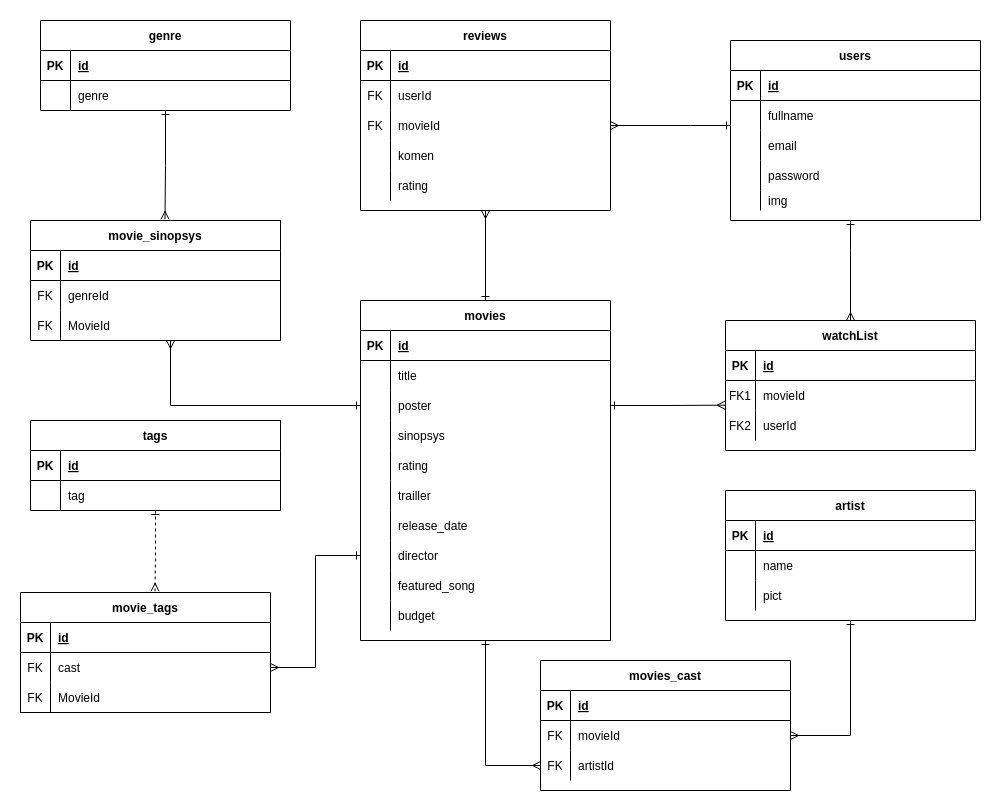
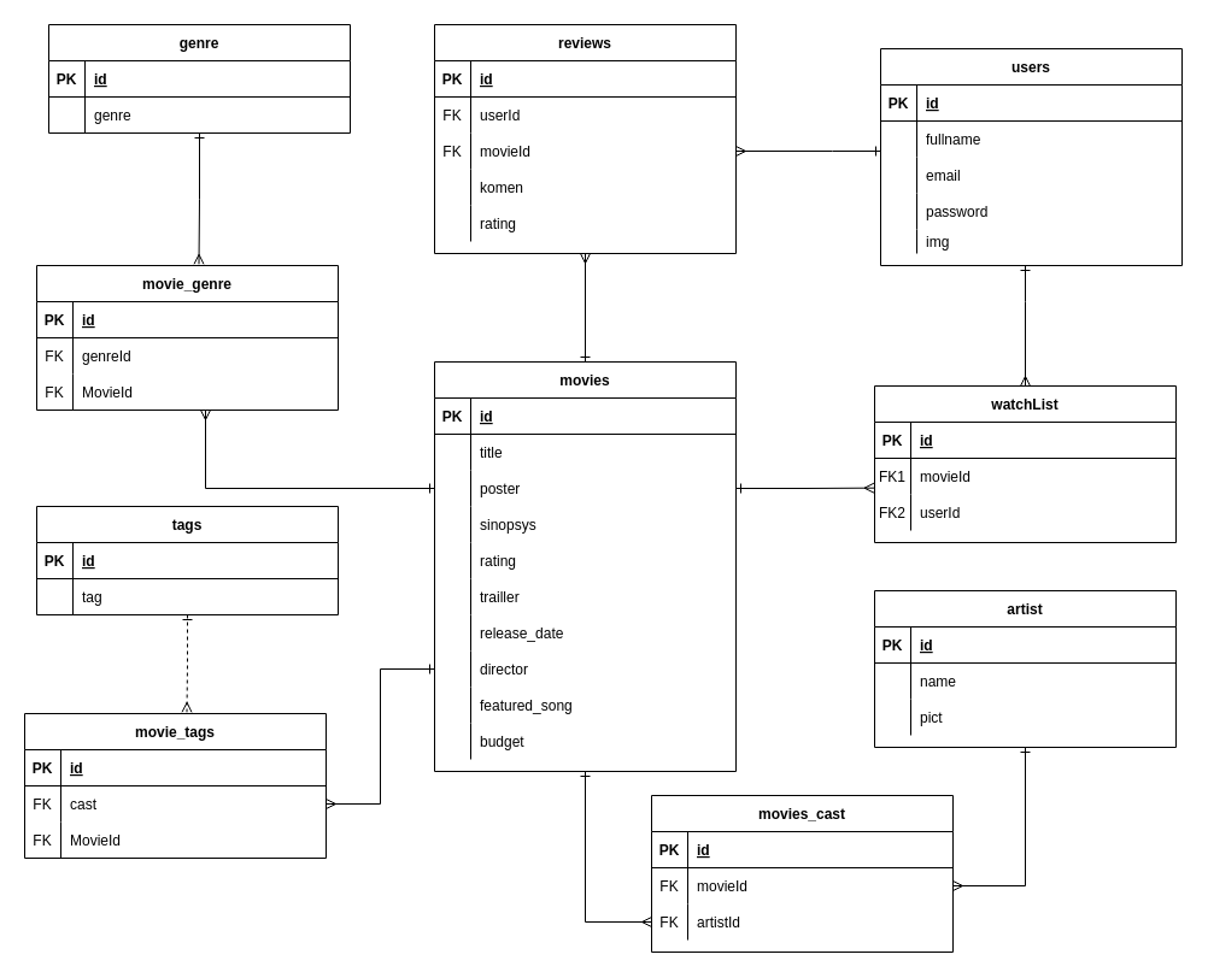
- <mxCell id="108" value="movie_sinopsys" style="shape=table;startSize=30;container=1;collapsible=1;childLayout=tableLayout;fixedRows=1;rowLines=0;fontStyle=1;align=center;resizeLast=1;" vertex="1" parent="1"><mxGeometry x="30" width="250" height="120" as="geometry" y="220" /></mxCell>
+ <mxCell id="108" value="movie_genre" style="shape=table;startSize=30;container=1;collapsible=1;childLayout=tableLayout;fixedRows=1;rowLines=0;fontStyle=1;align=center;resizeLast=1;" vertex="1" parent="1"><mxGeometry x="30" width="250" height="120" as="geometry" y="220" /></mxCell>
